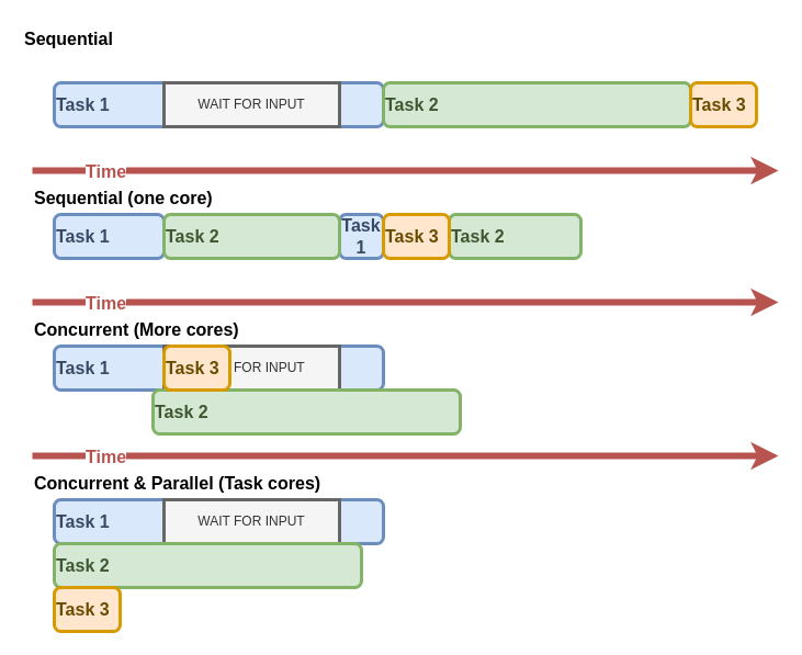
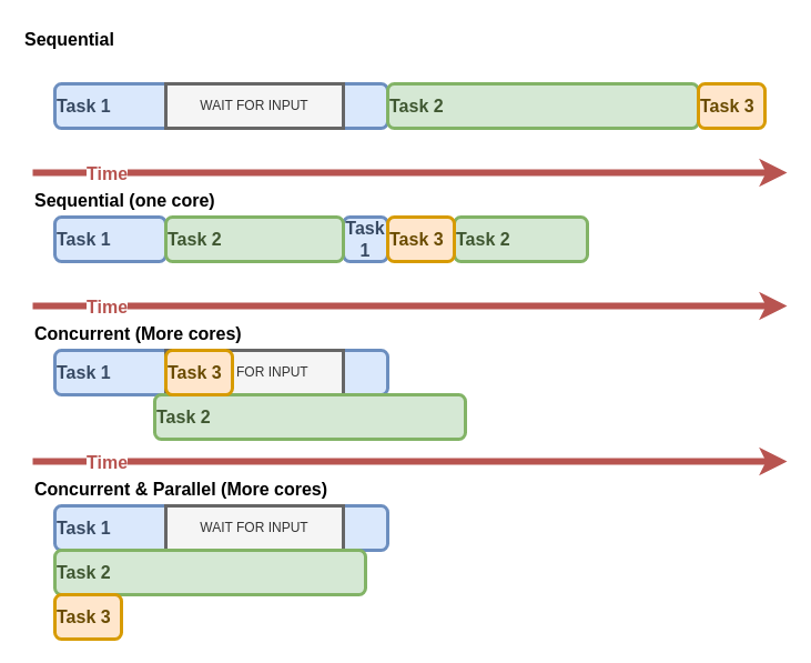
- <mxCell id="24" value="Concurrent &amp;amp; Parallel (Task cores)" style="text;html=1;strokeColor=none;fillColor=none;align=left;verticalAlign=middle;whiteSpace=wrap;rounded=0;fontSize=16;fontColor=#000000;fontStyle=1" vertex="1" parent="1"><mxGeometry x="29" y="425" width="280" height="30" as="geometry" /></mxCell>
+ <mxCell id="24" value="Concurrent &amp;amp; Parallel (More cores)" style="text;html=1;strokeColor=none;fillColor=none;align=left;verticalAlign=middle;whiteSpace=wrap;rounded=0;fontSize=16;fontColor=#000000;fontStyle=1" vertex="1" parent="1"><mxGeometry x="29" y="425" width="280" height="30" as="geometry" /></mxCell>
